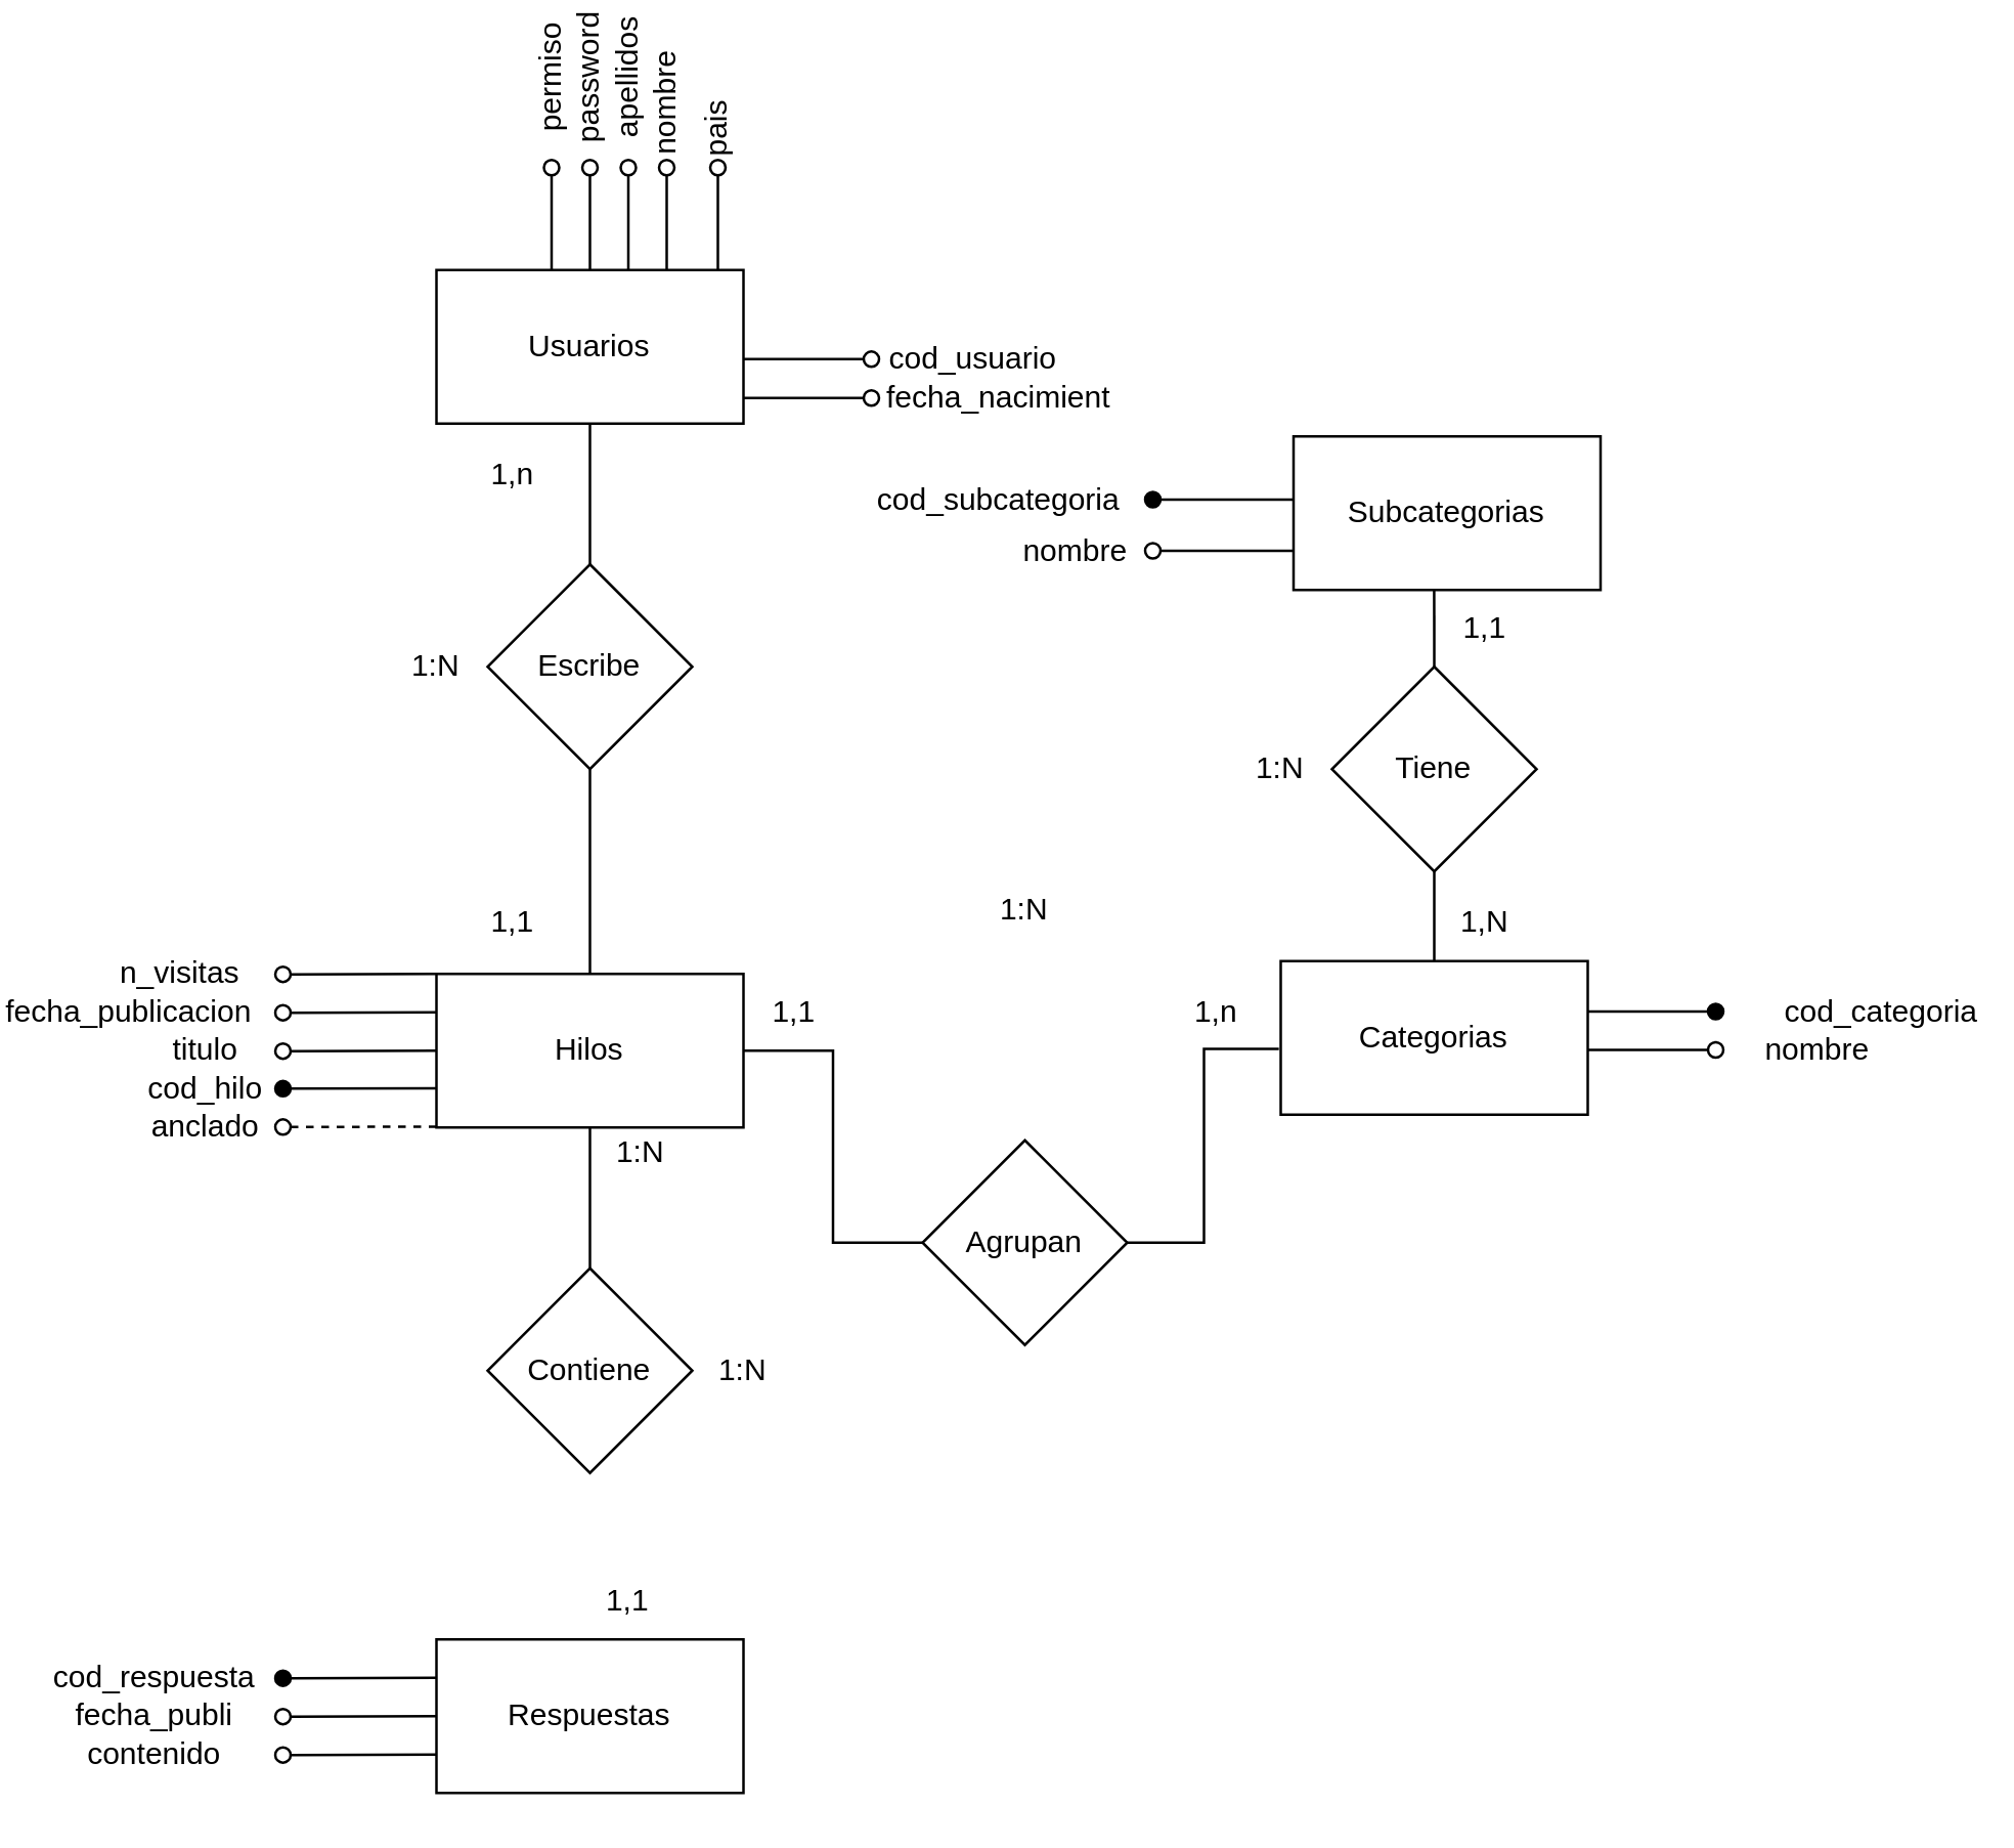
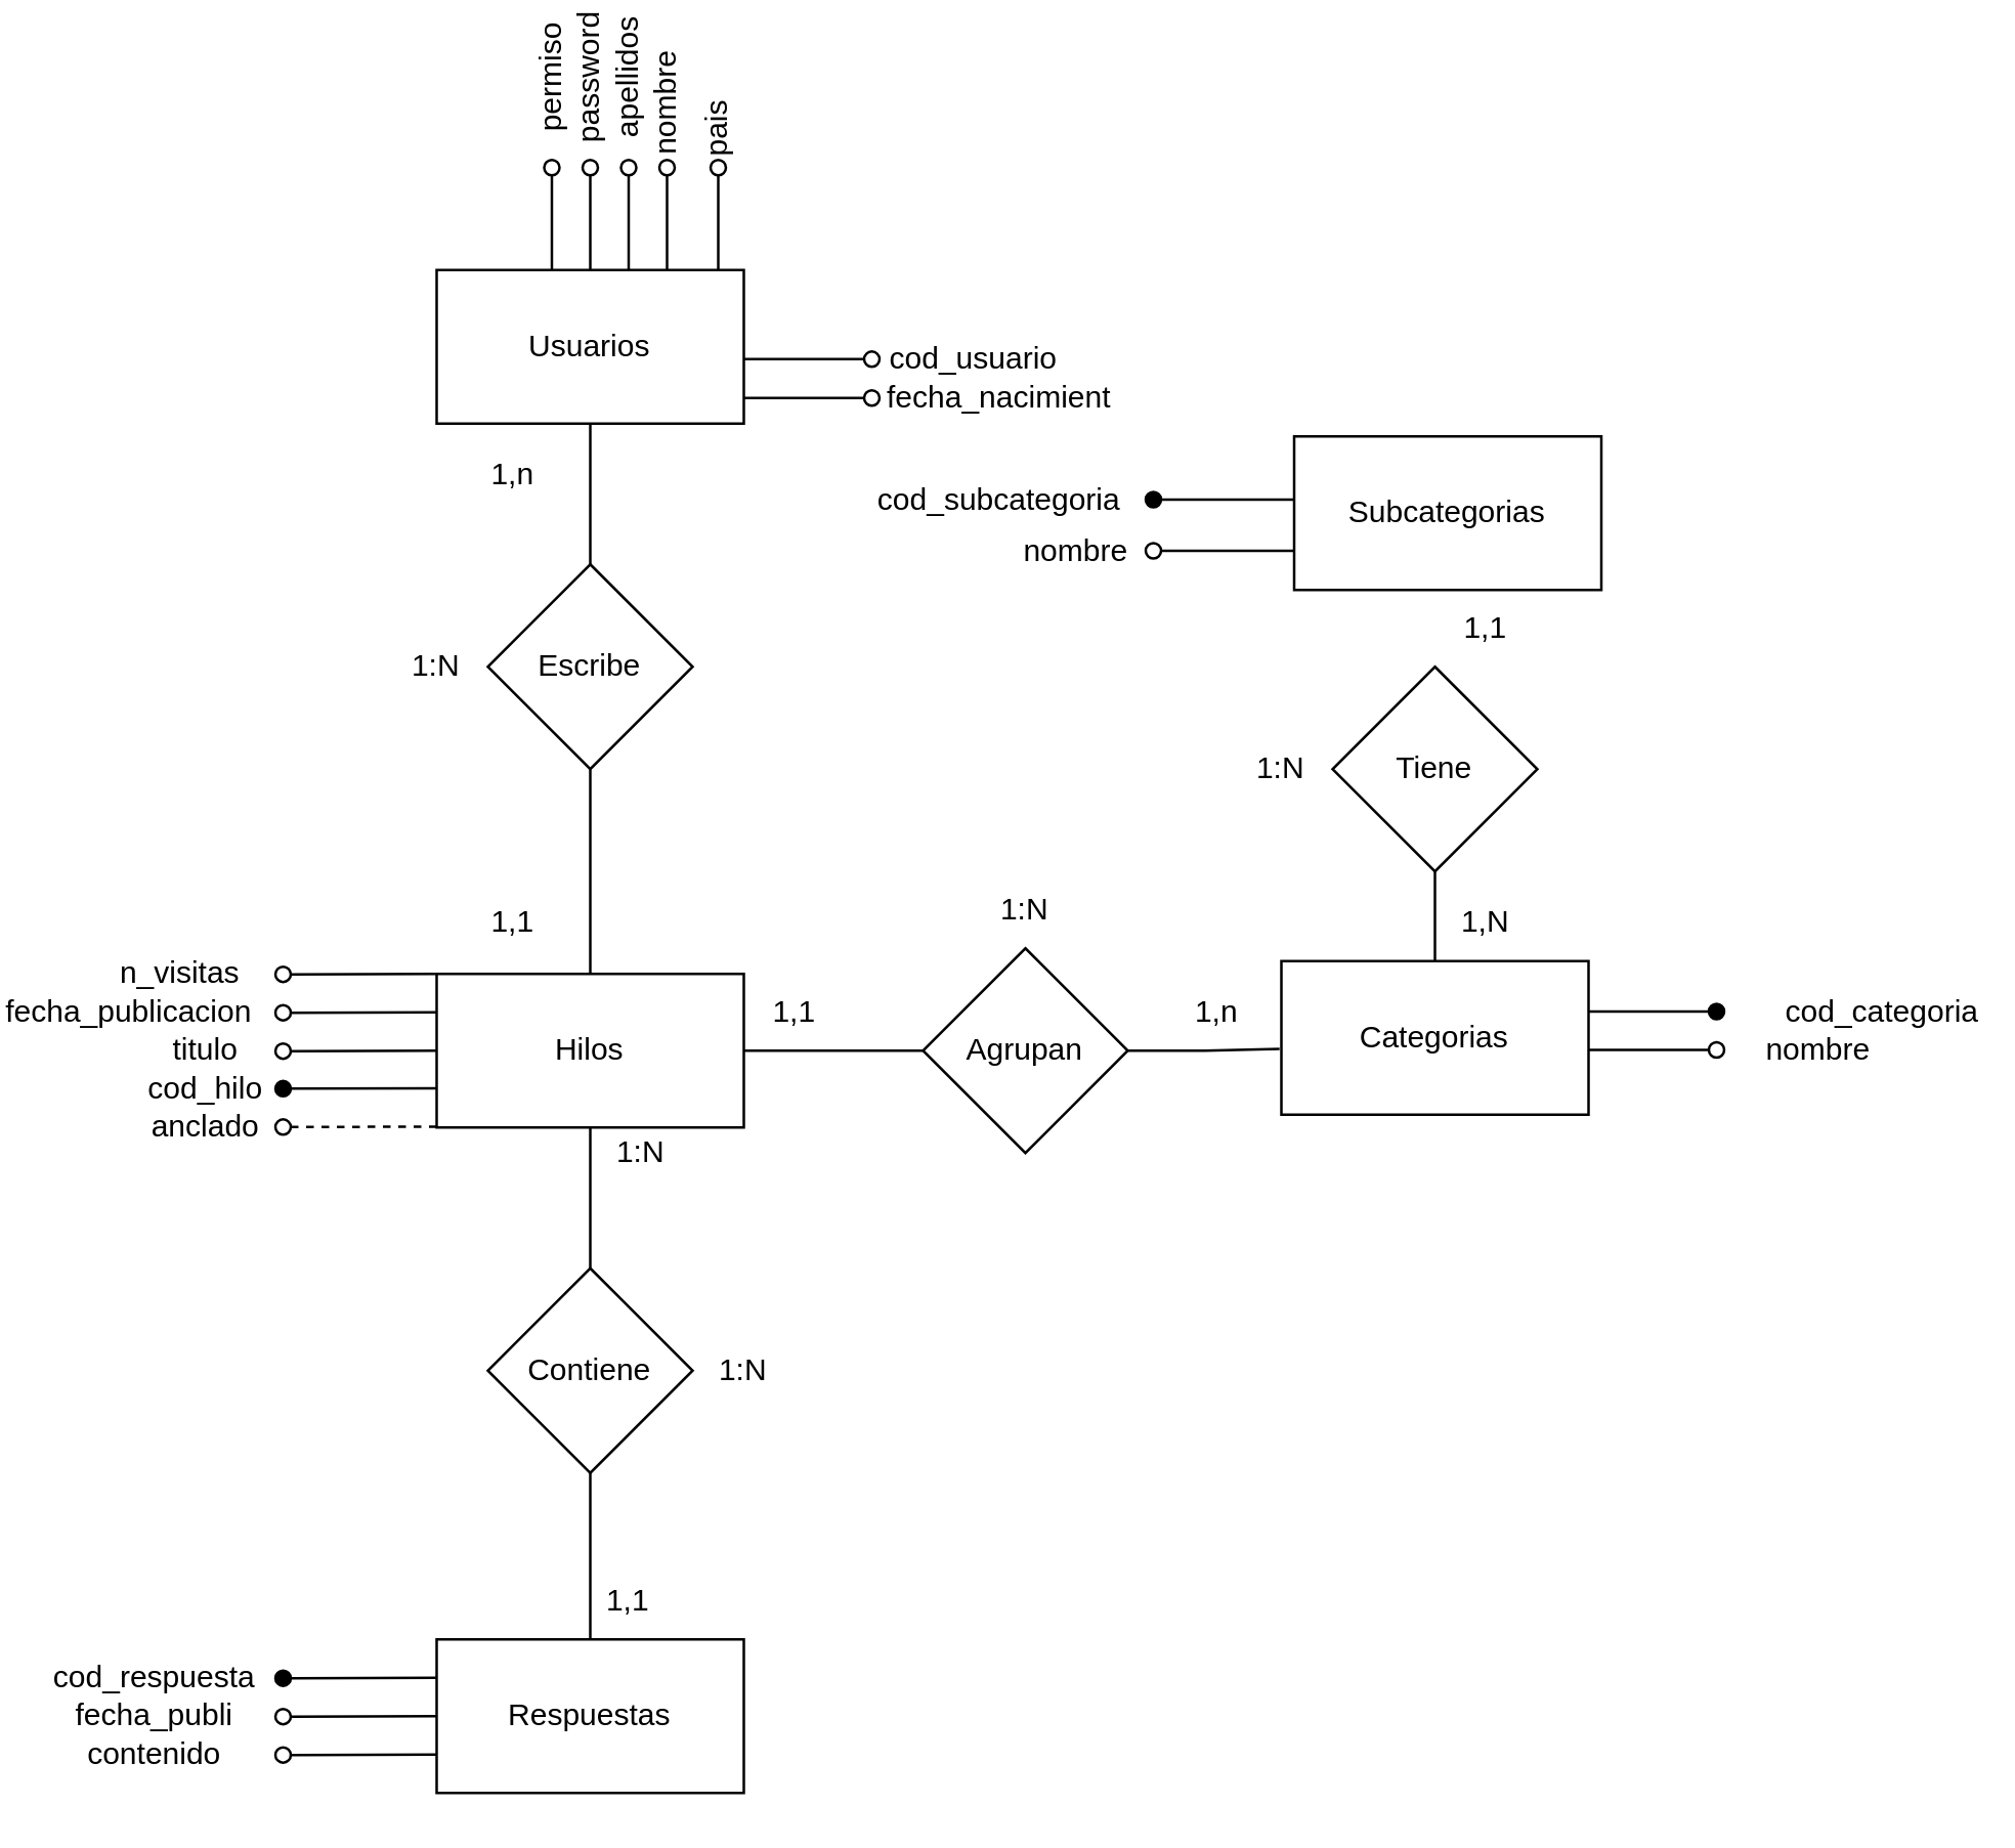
- <mxCell id="55" style="edgeStyle=orthogonalEdgeStyle;rounded=0;orthogonalLoop=1;jettySize=auto;html=1;entryX=0.458;entryY=1;entryDx=0;entryDy=0;entryPerimeter=0;endArrow=none;endFill=0;strokeWidth=1;" edge="1" parent="1" source="56" target="6"><mxGeometry relative="1" as="geometry" /></mxCell>
- <mxCell id="52" value="Agrupan" style="rhombus;whiteSpace=wrap;html=1;" vertex="1" parent="1"><mxGeometry x="360" y="445" width="80" height="80" as="geometry" /></mxCell>
+ <mxCell id="52" value="Agrupan" style="rhombus;whiteSpace=wrap;html=1;" vertex="1" parent="1"><mxGeometry x="360" y="370" width="80" height="80" as="geometry" /></mxCell>
+ <mxCell id="53" style="edgeStyle=orthogonalEdgeStyle;rounded=0;orthogonalLoop=1;jettySize=auto;html=1;entryX=0.5;entryY=0;entryDx=0;entryDy=0;endArrow=none;endFill=0;strokeWidth=1;" edge="1" parent="1" source="54" target="10"><mxGeometry relative="1" as="geometry" /></mxCell>
